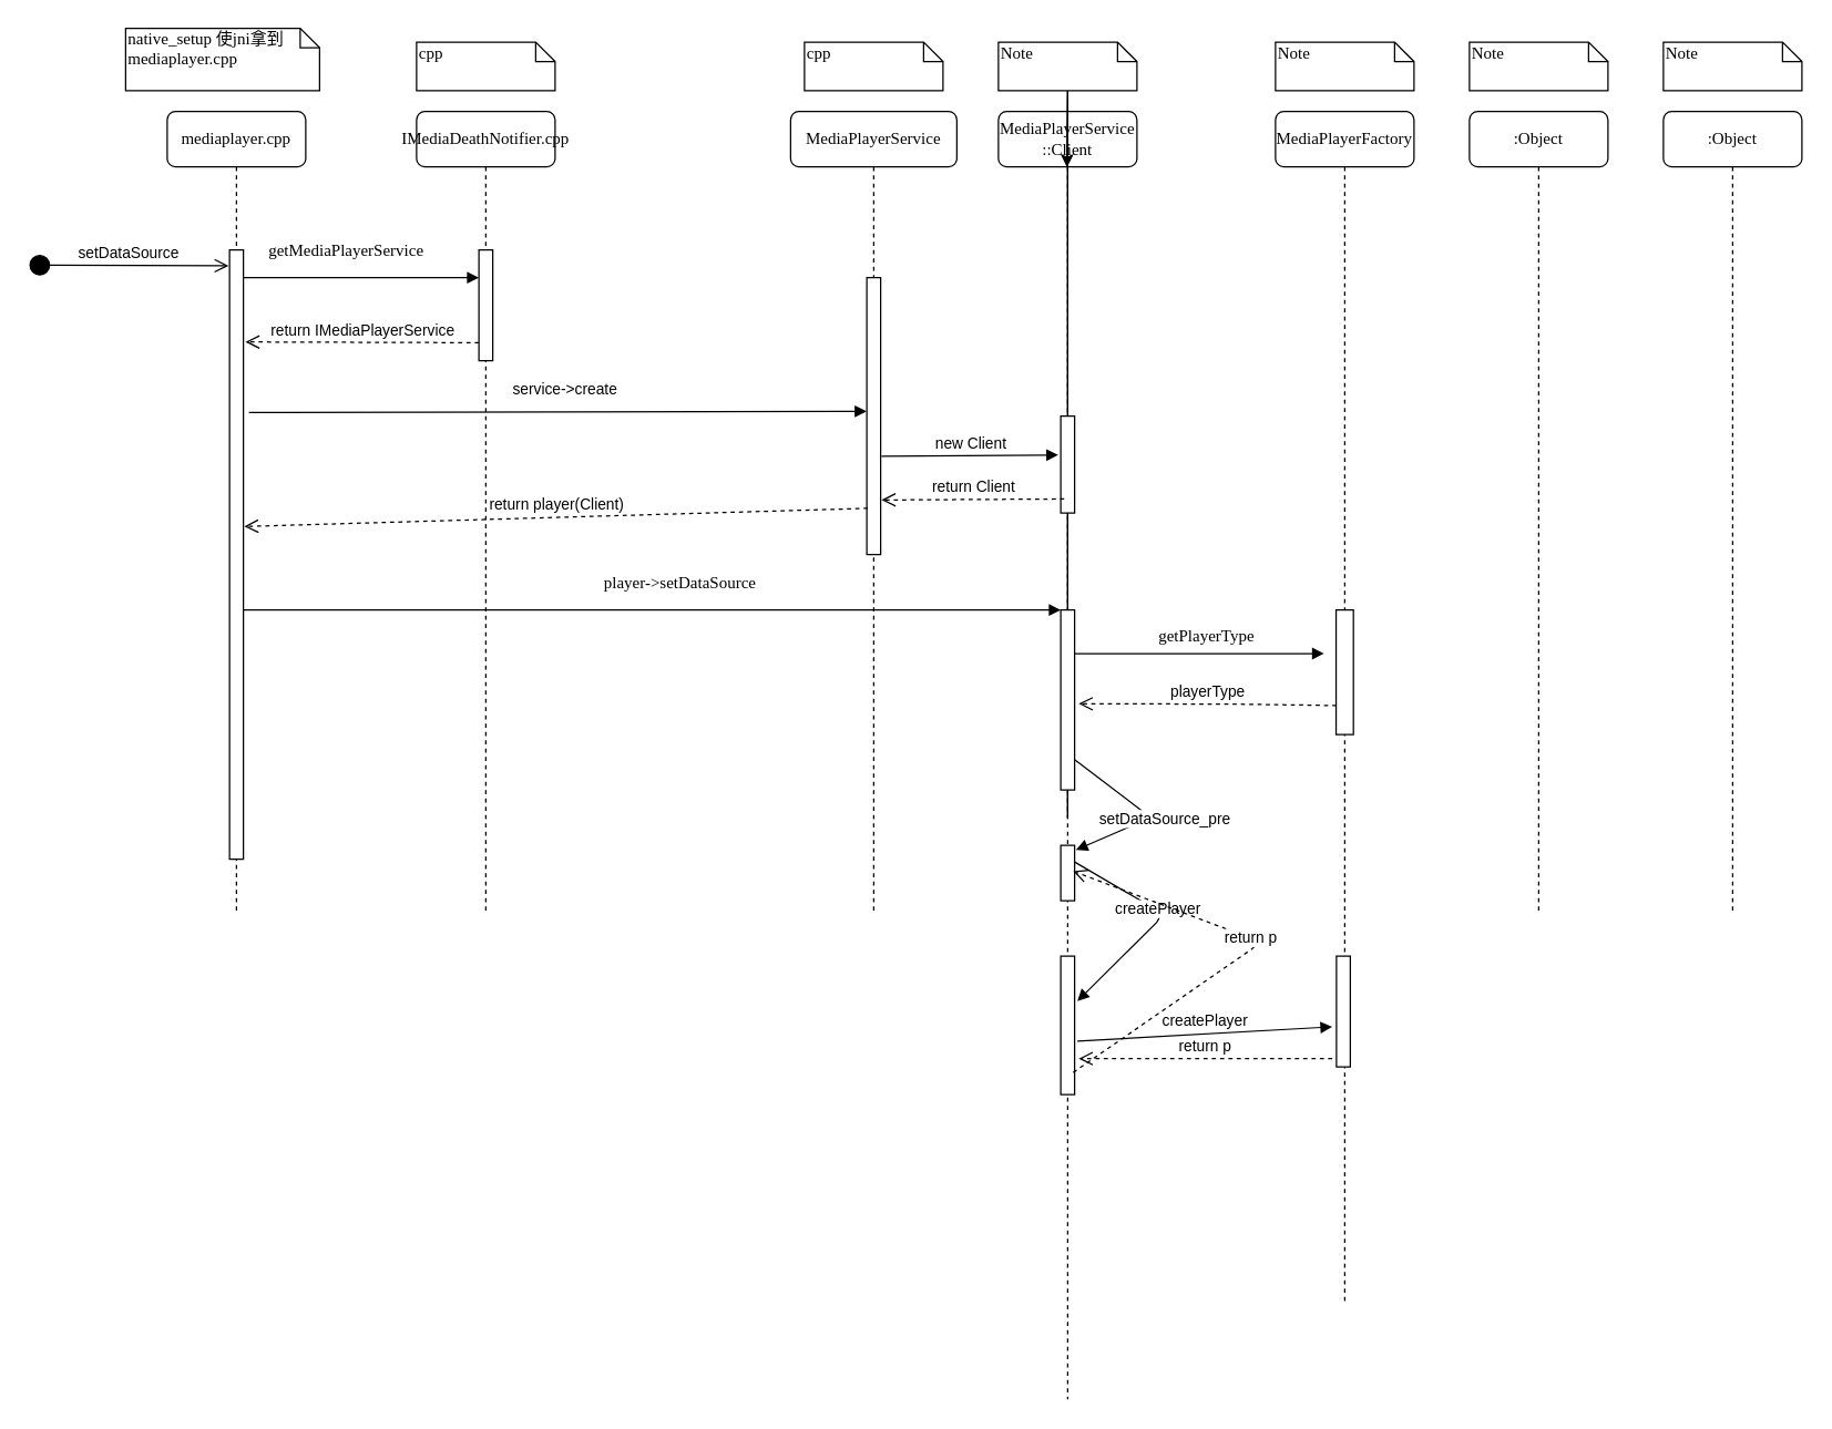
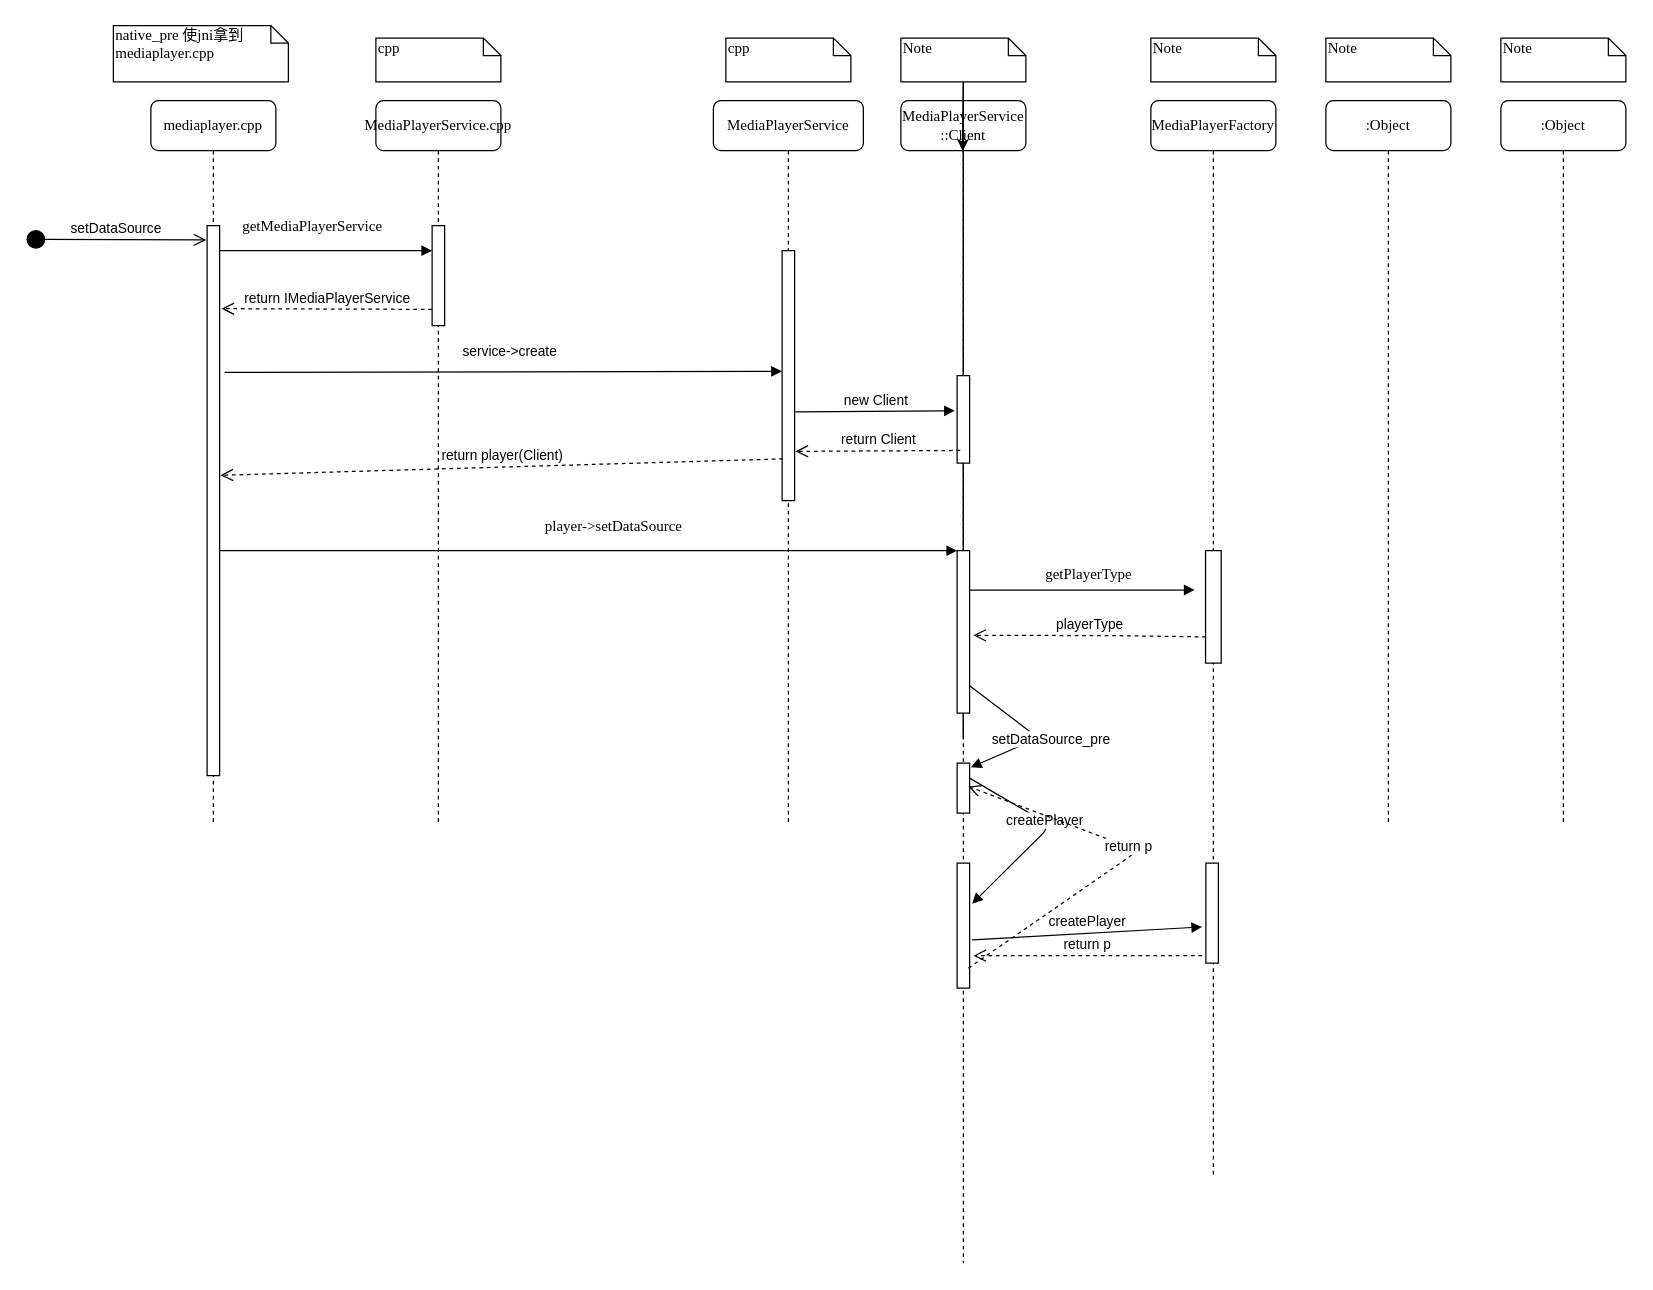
- <mxCell id="25" value="native_setup 使jni拿到 mediaplayer.cpp" style="shape=note;whiteSpace=wrap;html=1;size=14;verticalAlign=top;align=left;spacingTop=-6;rounded=0;shadow=0;comic=0;labelBackgroundColor=none;strokeWidth=1;fontFamily=Verdana;fontSize=12" parent="1" vertex="1"><mxGeometry x="90" y="20" width="140" height="45" as="geometry" /></mxCell>
+ <mxCell id="25" value="native_pre 使jni拿到 mediaplayer.cpp" style="shape=note;whiteSpace=wrap;html=1;size=14;verticalAlign=top;align=left;spacingTop=-6;rounded=0;shadow=0;comic=0;labelBackgroundColor=none;strokeWidth=1;fontFamily=Verdana;fontSize=12" parent="1" vertex="1"><mxGeometry x="90" y="20" width="140" height="45" as="geometry" /></mxCell>
- <mxCell id="2" value="IMediaDeathNotifier.cpp" style="shape=umlLifeline;perimeter=lifelinePerimeter;whiteSpace=wrap;html=1;container=1;collapsible=0;recursiveResize=0;outlineConnect=0;rounded=1;shadow=0;comic=0;labelBackgroundColor=none;strokeWidth=1;fontFamily=Verdana;fontSize=12;align=center;" parent="1" vertex="1"><mxGeometry x="300" y="80" width="100" height="580" as="geometry" /></mxCell>
+ <mxCell id="2" value="MediaPlayerService.cpp" style="shape=umlLifeline;perimeter=lifelinePerimeter;whiteSpace=wrap;html=1;container=1;collapsible=0;recursiveResize=0;outlineConnect=0;rounded=1;shadow=0;comic=0;labelBackgroundColor=none;strokeWidth=1;fontFamily=Verdana;fontSize=12;align=center;" parent="1" vertex="1"><mxGeometry x="300" y="80" width="100" height="580" as="geometry" /></mxCell>
